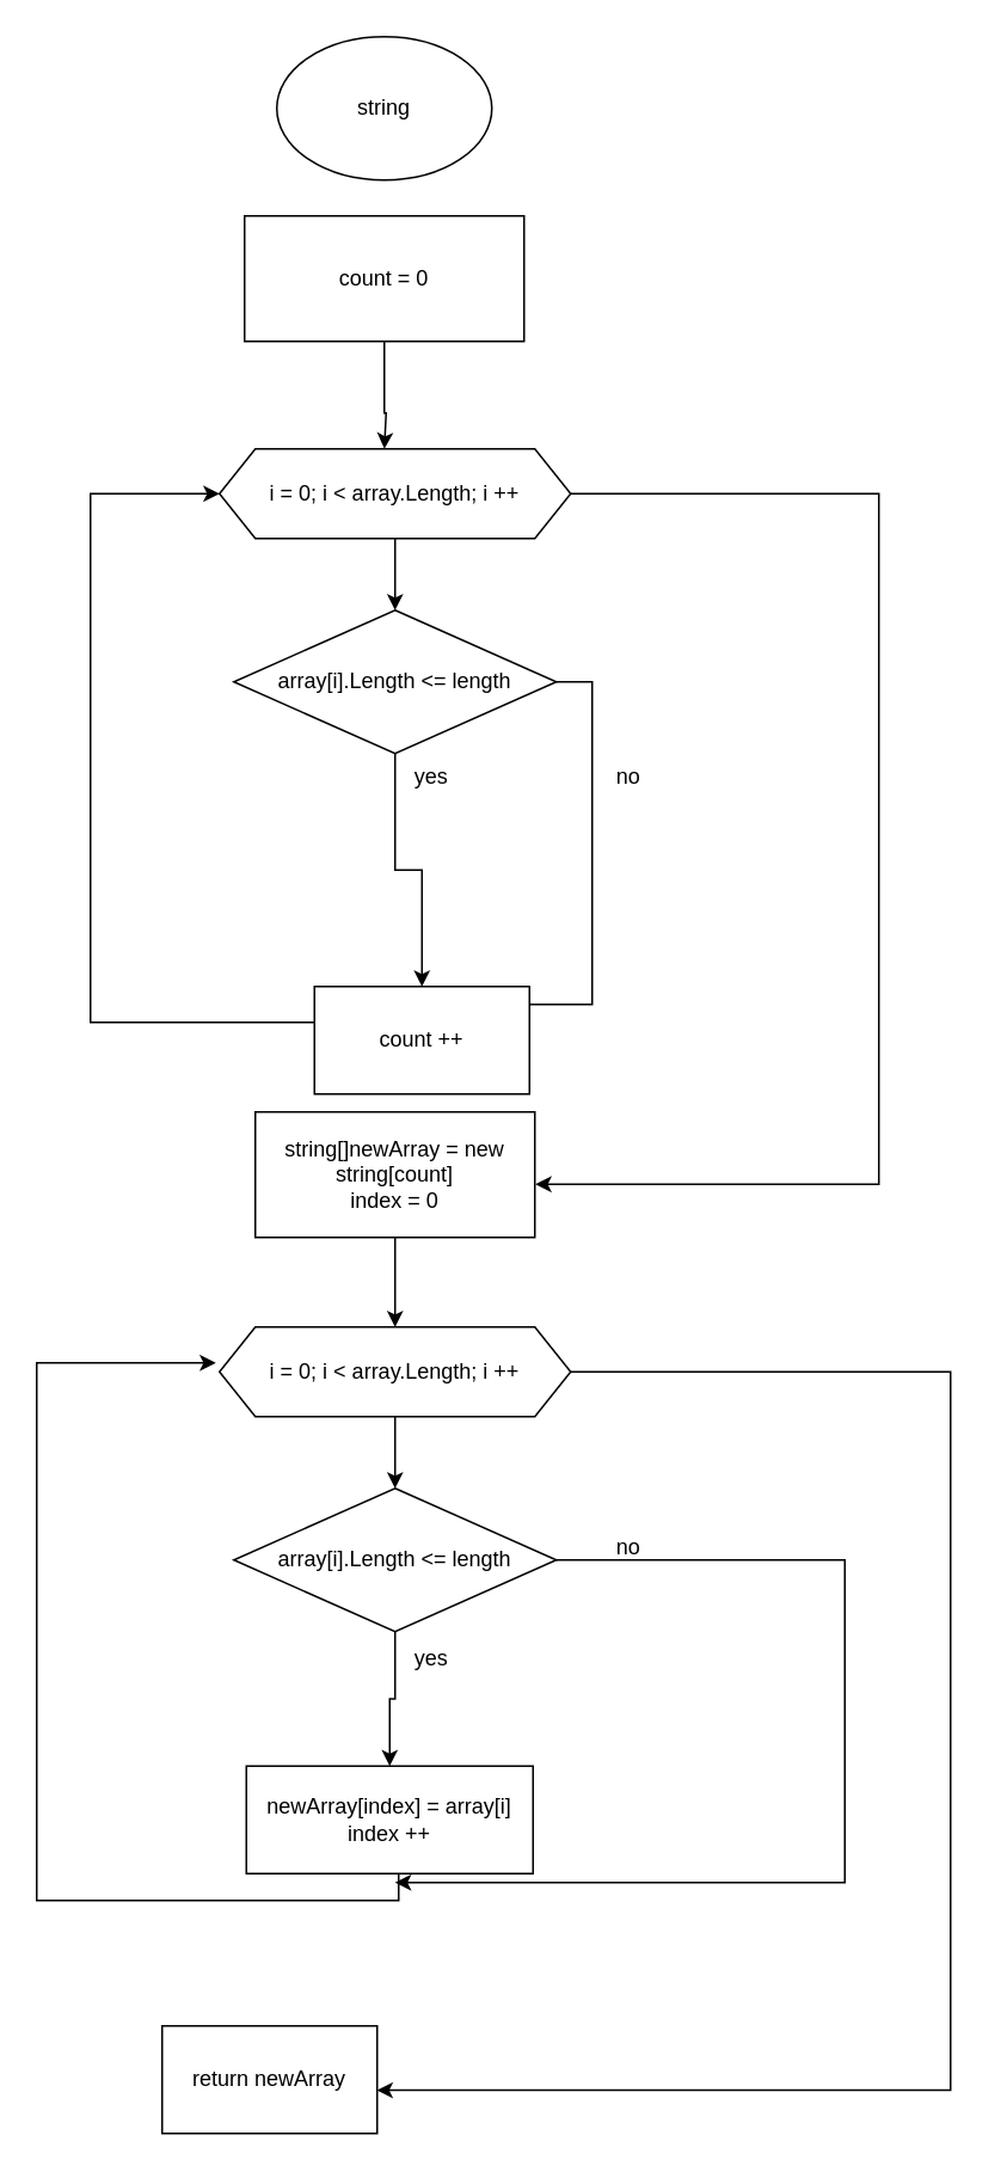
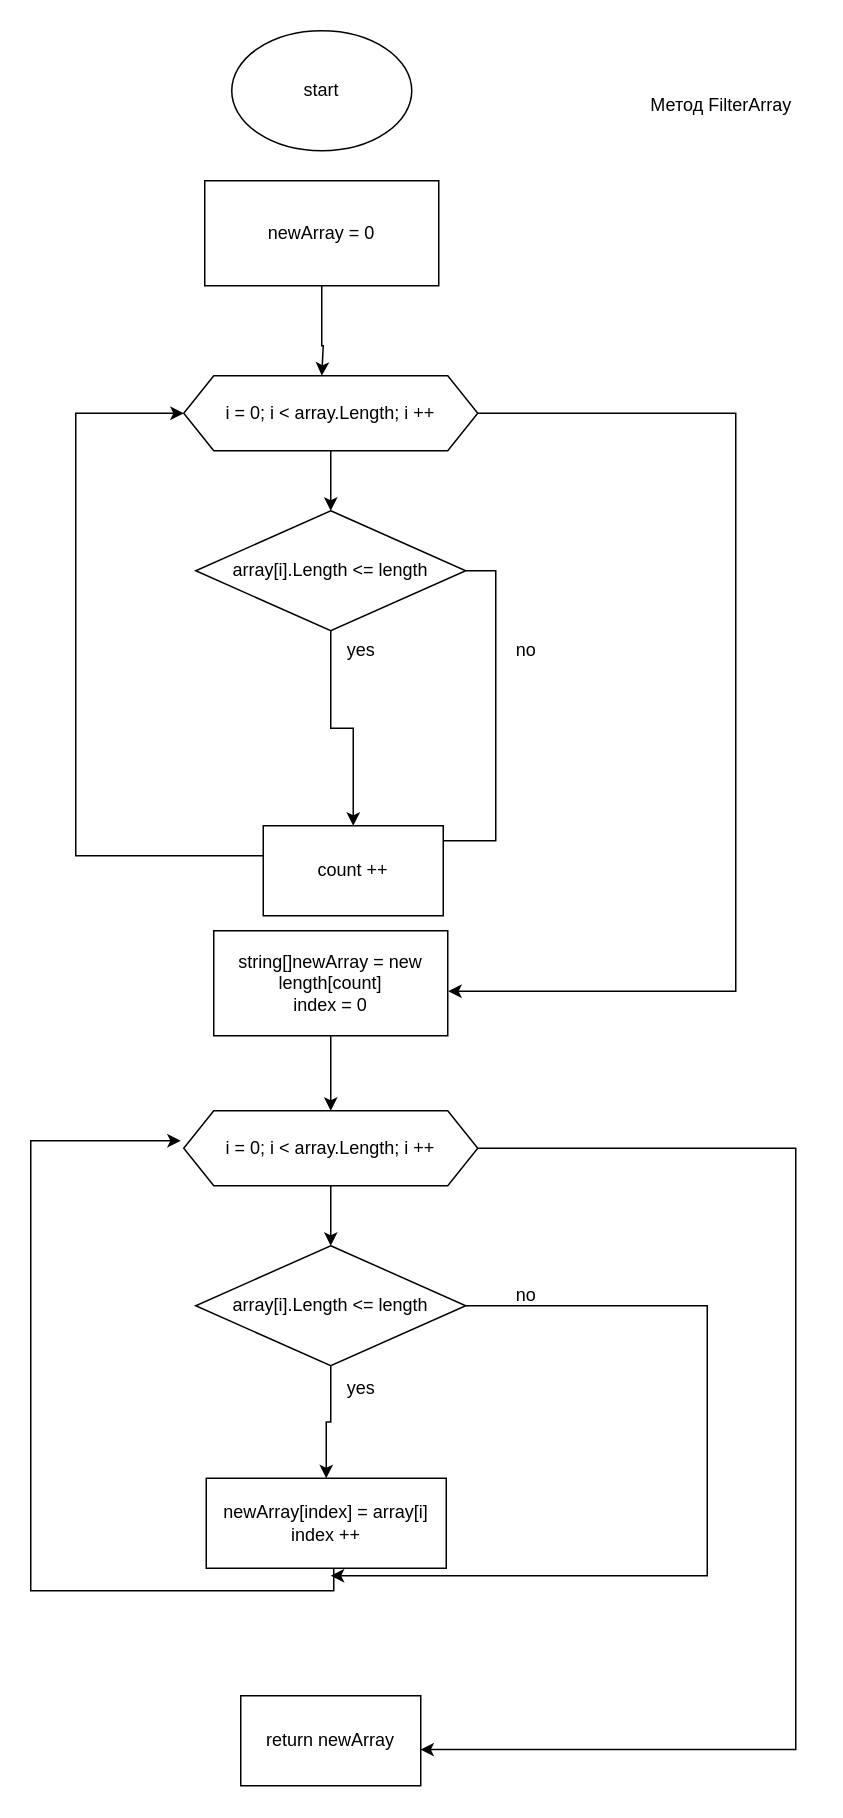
- <mxCell id="2" value="string" style="ellipse;whiteSpace=wrap;html=1;" parent="1" vertex="1"><mxGeometry x="154" y="20" width="120" height="80" as="geometry" /></mxCell>
+ <mxCell id="2" value="start" style="ellipse;whiteSpace=wrap;html=1;" parent="1" vertex="1"><mxGeometry x="154" y="20" width="120" height="80" as="geometry" /></mxCell>
+ <mxCell id="6" value="Метод FilterArray" style="text;html=1;align=center;verticalAlign=middle;resizable=0;points=[];autosize=1;strokeColor=none;fillColor=none;" parent="1" vertex="1"><mxGeometry x="420" y="55" width="120" height="30" as="geometry" /></mxCell>
- <mxCell id="5" value="count = 0" style="rounded=0;whiteSpace=wrap;html=1;" parent="1" vertex="1"><mxGeometry x="136" y="120" width="156" height="70" as="geometry" /></mxCell>
+ <mxCell id="5" value="newArray = 0" style="rounded=0;whiteSpace=wrap;html=1;" parent="1" vertex="1"><mxGeometry x="136" y="120" width="156" height="70" as="geometry" /></mxCell>
- <mxCell id="17" value="string[]newArray = new string[count]&lt;br&gt;index = 0" style="rounded=0;whiteSpace=wrap;html=1;" vertex="1" parent="1"><mxGeometry x="142" y="620" width="156" height="70" as="geometry" /></mxCell>
+ <mxCell id="17" value="string[]newArray = new length[count]&lt;br&gt;index = 0" style="rounded=0;whiteSpace=wrap;html=1;" vertex="1" parent="1"><mxGeometry x="142" y="620" width="156" height="70" as="geometry" /></mxCell>
- <mxCell id="28" value="return newArray" style="rounded=0;whiteSpace=wrap;html=1;" vertex="1" parent="1"><mxGeometry x="90" y="1130" width="120" height="60" as="geometry" /></mxCell>
+ <mxCell id="28" value="return newArray" style="rounded=0;whiteSpace=wrap;html=1;" vertex="1" parent="1"><mxGeometry x="160" y="1130" width="120" height="60" as="geometry" /></mxCell>
